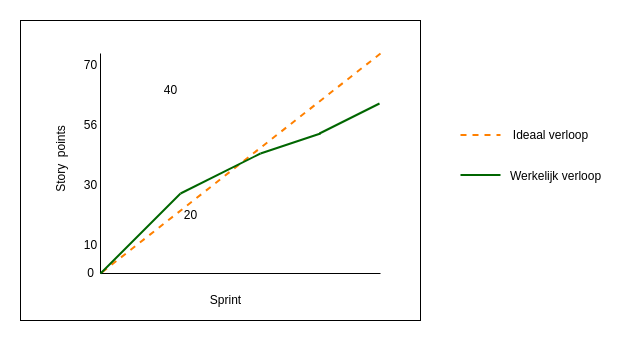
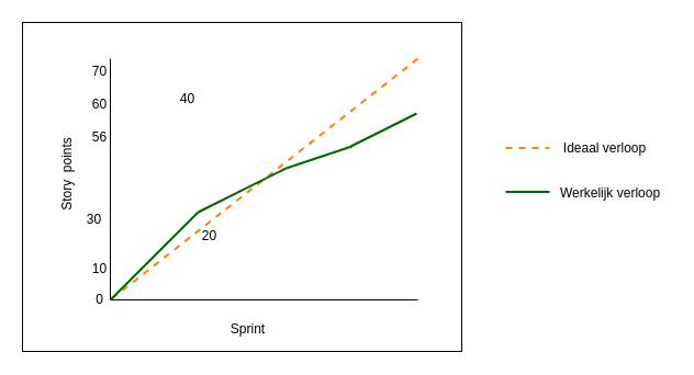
+ <mxCell id="11" value="60" style="text;html=1;align=center;verticalAlign=middle;resizable=0;points=[];autosize=1;strokeColor=none;fillColor=none;" vertex="1" parent="1"><mxGeometry x="70" y="80" width="40" height="30" as="geometry" /></mxCell>
- <mxCell id="8" value="30" style="text;html=1;align=center;verticalAlign=middle;resizable=0;points=[];autosize=1;strokeColor=none;fillColor=none;" vertex="1" parent="1"><mxGeometry x="70" y="170" width="40" height="30" as="geometry" /></mxCell>
+ <mxCell id="8" value="30" style="text;html=1;align=center;verticalAlign=middle;resizable=0;points=[];autosize=1;strokeColor=none;fillColor=none;" vertex="1" parent="1"><mxGeometry x="65" y="185" width="40" height="30" as="geometry" /></mxCell>
